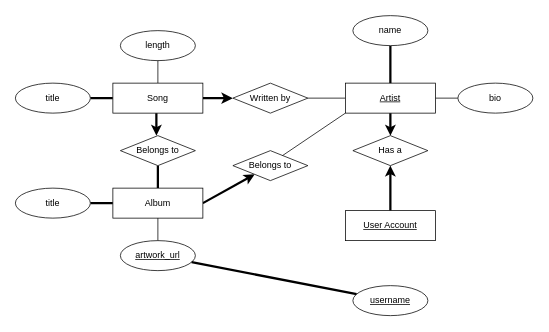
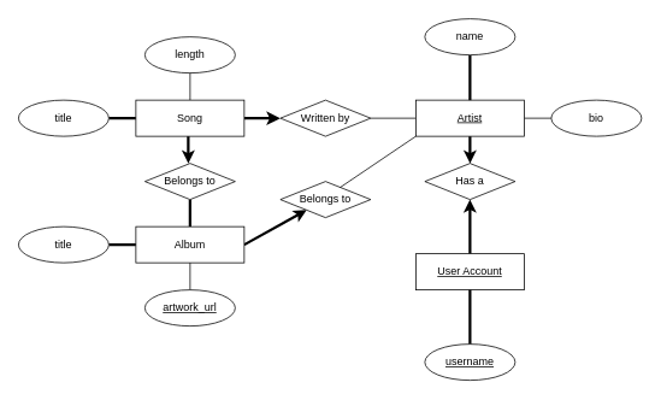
- <mxCell id="28" value="" style="edgeStyle=none;html=1;endArrow=none;endFill=0;strokeWidth=3;" parent="1" source="29" target="24" edge="1"><mxGeometry relative="1" as="geometry" /></mxCell>
+ <mxCell id="28" value="" style="edgeStyle=none;html=1;endArrow=none;endFill=0;strokeWidth=3;" parent="1" source="29" target="27" edge="1"><mxGeometry relative="1" as="geometry" /></mxCell>
